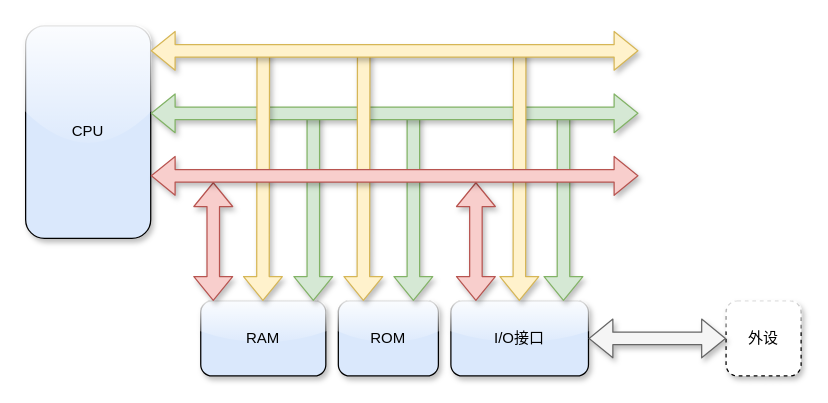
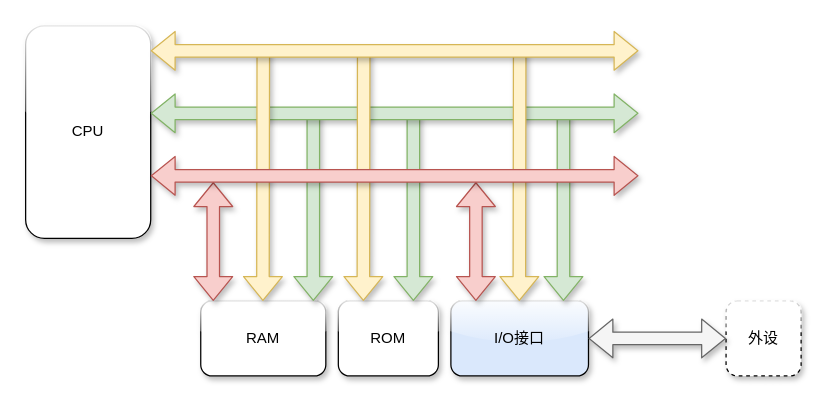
- <mxCell id="2" value="CPU" style="rounded=1;whiteSpace=wrap;html=1;shadow=1;glass=1;fillColor=#dae8fc;" parent="1" vertex="1"><mxGeometry x="20" y="20" width="100" height="170" as="geometry" /></mxCell>
+ <mxCell id="2" value="CPU" style="rounded=1;whiteSpace=wrap;html=1;shadow=1;glass=1;" parent="1" vertex="1"><mxGeometry x="20" y="20" width="100" height="170" as="geometry" /></mxCell>
- <mxCell id="3" value="RAM" style="rounded=1;whiteSpace=wrap;html=1;shadow=1;glass=1;fillColor=#dae8fc;" parent="1" vertex="1"><mxGeometry x="160" y="240" width="100" height="60" as="geometry" /></mxCell>
+ <mxCell id="3" value="RAM" style="rounded=1;whiteSpace=wrap;html=1;shadow=1;glass=1;" parent="1" vertex="1"><mxGeometry x="160" y="240" width="100" height="60" as="geometry" /></mxCell>
- <mxCell id="4" value="ROM" style="rounded=1;whiteSpace=wrap;html=1;shadow=1;glass=1;fillColor=#dae8fc;" parent="1" vertex="1"><mxGeometry x="270" y="240" width="80" height="60" as="geometry" /></mxCell>
+ <mxCell id="4" value="ROM" style="rounded=1;whiteSpace=wrap;html=1;shadow=1;glass=1;" parent="1" vertex="1"><mxGeometry x="270" y="240" width="80" height="60" as="geometry" /></mxCell>
